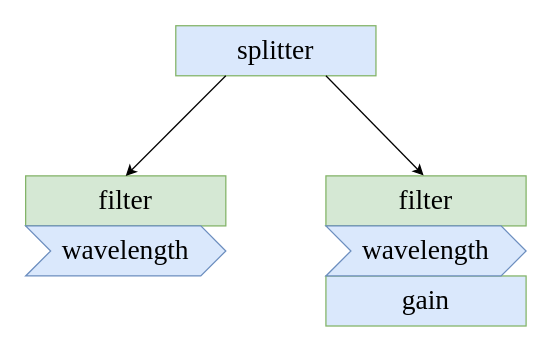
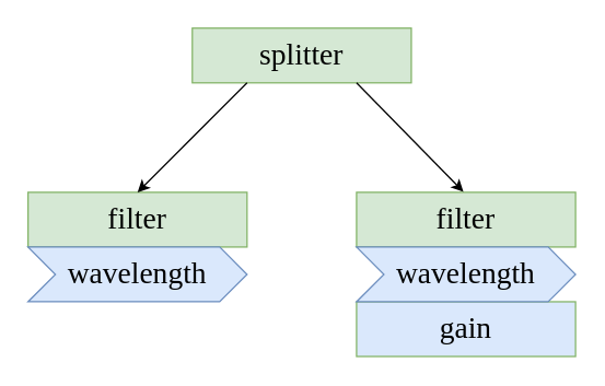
- <mxCell id="2" value="splitter" style="rounded=0;whiteSpace=wrap;html=1;fontFamily=UGent Panno Text;fontSize=22;fillColor=#dae8fc;strokeColor=#82b366;" parent="1" vertex="1"><mxGeometry x="140" y="20" width="160" height="40" as="geometry" /></mxCell>
+ <mxCell id="2" value="splitter" style="rounded=0;whiteSpace=wrap;html=1;fontFamily=UGent Panno Text;fontSize=22;fillColor=#d5e8d4;strokeColor=#82b366;" parent="1" vertex="1"><mxGeometry x="140" y="20" width="160" height="40" as="geometry" /></mxCell>
